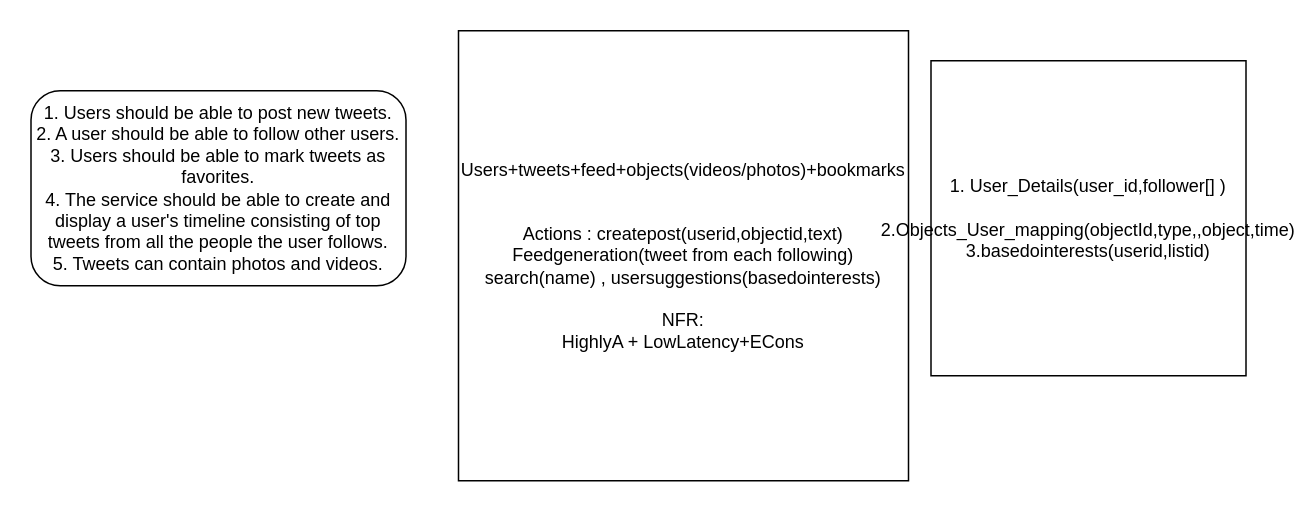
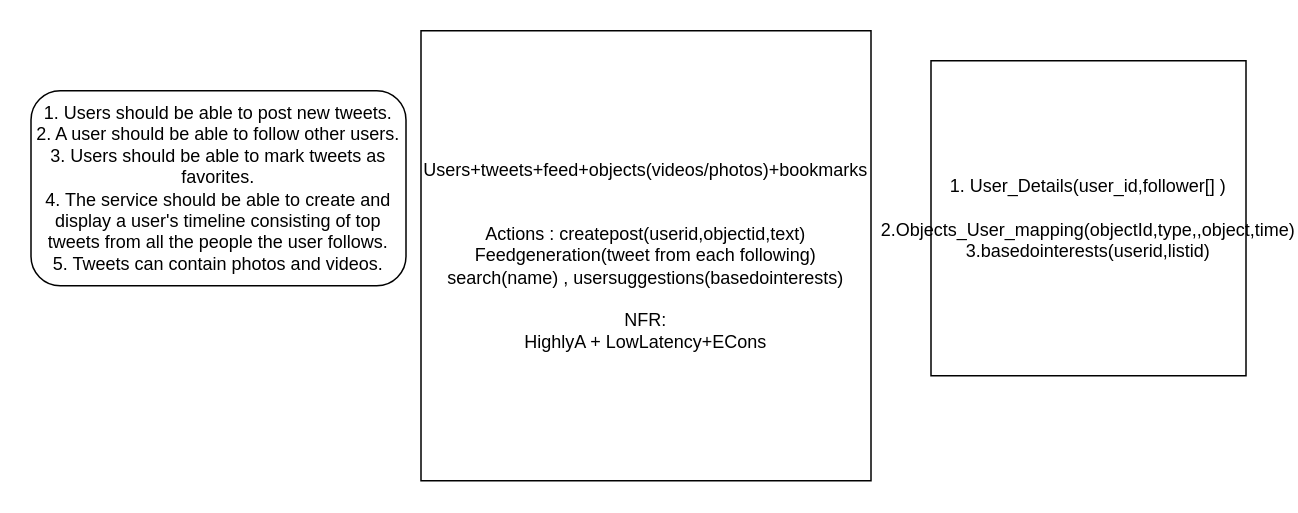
- <mxCell id="2" value="Users+tweets+feed+objects(videos/photos)+bookmarks&lt;br&gt;&lt;br&gt;&lt;br&gt;Actions : createpost(userid,objectid,text)&lt;br&gt;Feedgeneration(tweet from each following)&lt;br&gt;search(name) , usersuggestions(basedointerests)&lt;br&gt;&lt;br&gt;NFR:&lt;br&gt;HighlyA + LowLatency+ECons" style="whiteSpace=wrap;html=1;aspect=fixed;" vertex="1" parent="1"><mxGeometry x="305" y="20" width="300" height="300" as="geometry" /></mxCell>
+ <mxCell id="2" value="Users+tweets+feed+objects(videos/photos)+bookmarks&lt;br&gt;&lt;br&gt;&lt;br&gt;Actions : createpost(userid,objectid,text)&lt;br&gt;Feedgeneration(tweet from each following)&lt;br&gt;search(name) , usersuggestions(basedointerests)&lt;br&gt;&lt;br&gt;NFR:&lt;br&gt;HighlyA + LowLatency+ECons" style="whiteSpace=wrap;html=1;aspect=fixed;" vertex="1" parent="1"><mxGeometry x="280" y="20" width="300" height="300" as="geometry" /></mxCell>
